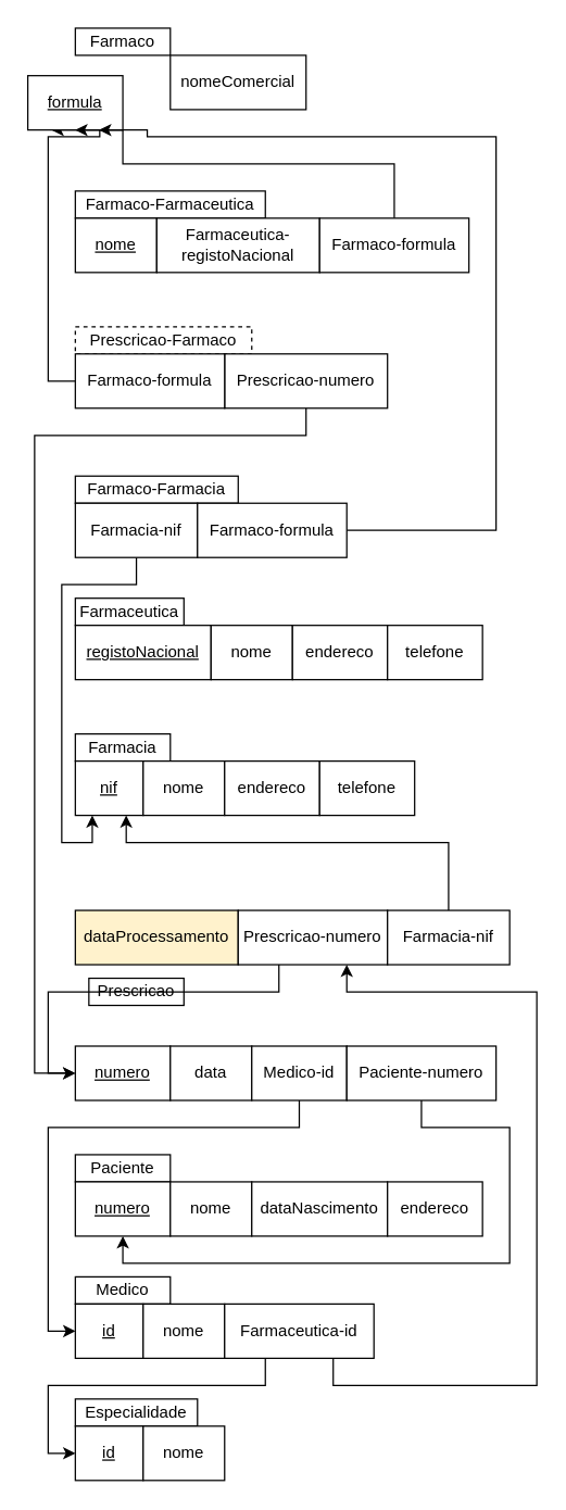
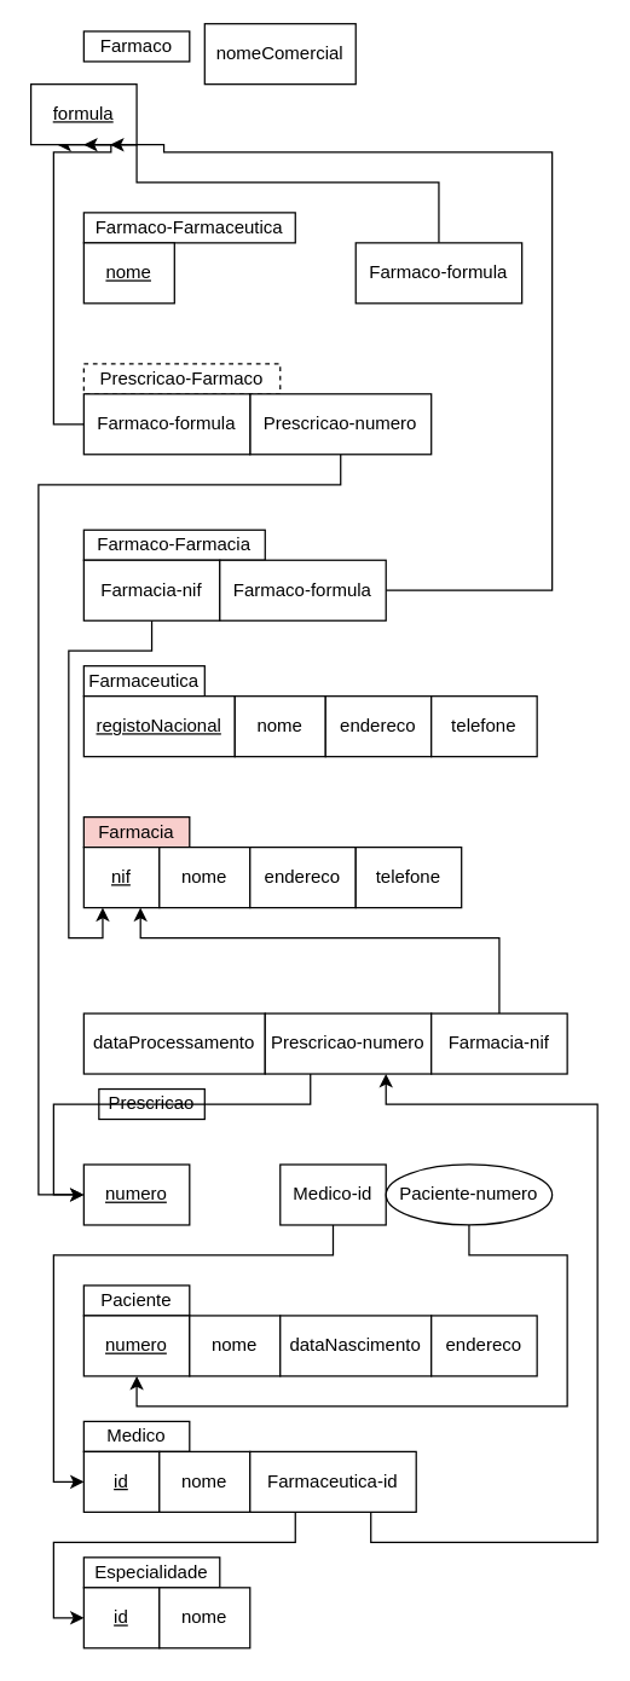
- <mxCell id="40" value="nomeComercial" style="rounded=0;whiteSpace=wrap;html=1;" vertex="1" parent="1"><mxGeometry x="125" y="40" width="100" height="40" as="geometry" /></mxCell>
+ <mxCell id="40" value="nomeComercial" style="rounded=0;whiteSpace=wrap;html=1;" vertex="1" parent="1"><mxGeometry x="135" y="15" width="100" height="40" as="geometry" /></mxCell>
- <mxCell id="48" value="Farmaceutica-registoNacional" style="rounded=0;whiteSpace=wrap;html=1;" vertex="1" parent="1"><mxGeometry x="115" y="160" width="120" height="40" as="geometry" /></mxCell>
- <mxCell id="28" value="Farmacia" style="rounded=0;whiteSpace=wrap;html=1;" vertex="1" parent="1"><mxGeometry x="55" y="540" width="70" height="20" as="geometry" /></mxCell>
+ <mxCell id="28" value="Farmacia" style="rounded=0;whiteSpace=wrap;html=1;fillColor=#f8cecc;" vertex="1" parent="1"><mxGeometry x="55" y="540" width="70" height="20" as="geometry" /></mxCell>
- <mxCell id="23" value="dataProcessamento" style="rounded=0;whiteSpace=wrap;html=1;fontStyle=0;fillColor=#fff2cc;" vertex="1" parent="1"><mxGeometry x="55" y="670" width="120" height="40" as="geometry" /></mxCell>
+ <mxCell id="23" value="dataProcessamento" style="rounded=0;whiteSpace=wrap;html=1;fontStyle=0" vertex="1" parent="1"><mxGeometry x="55" y="670" width="120" height="40" as="geometry" /></mxCell>
- <mxCell id="9" value="data" style="rounded=0;whiteSpace=wrap;html=1;" vertex="1" parent="1"><mxGeometry x="125" y="770" width="60" height="40" as="geometry" /></mxCell>
- <mxCell id="13" value="Paciente-numero" style="rounded=0;whiteSpace=wrap;html=1;" vertex="1" parent="1"><mxGeometry x="255" y="770" width="110" height="40" as="geometry" /></mxCell>
+ <mxCell id="13" value="Paciente-numero" style="ellipse;whiteSpace=wrap;html=1;" vertex="1" parent="1"><mxGeometry x="255" y="770" width="110" height="40" as="geometry" /></mxCell>
